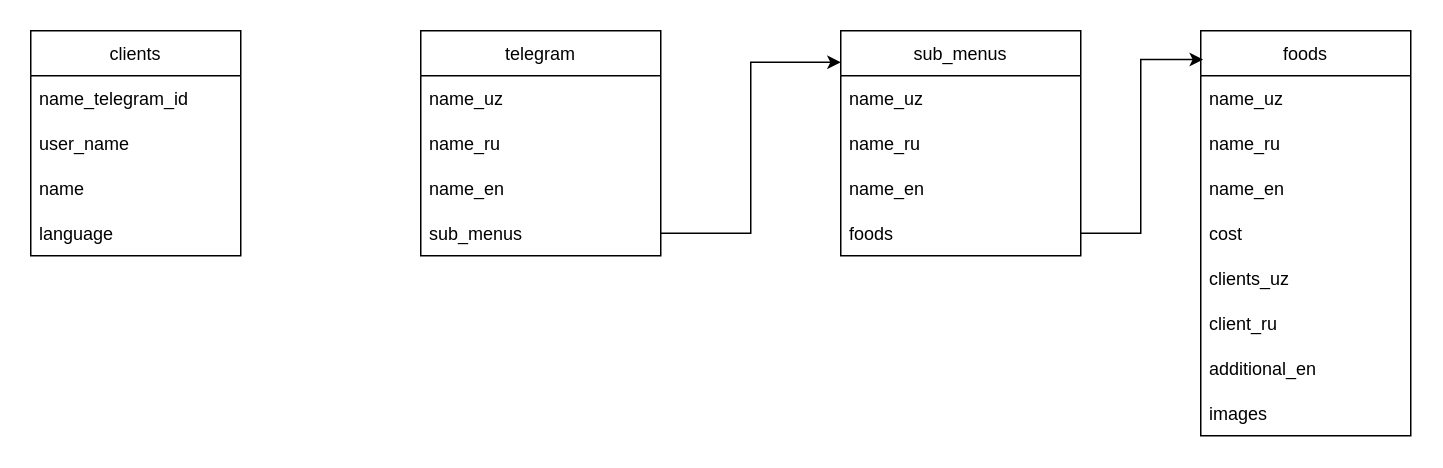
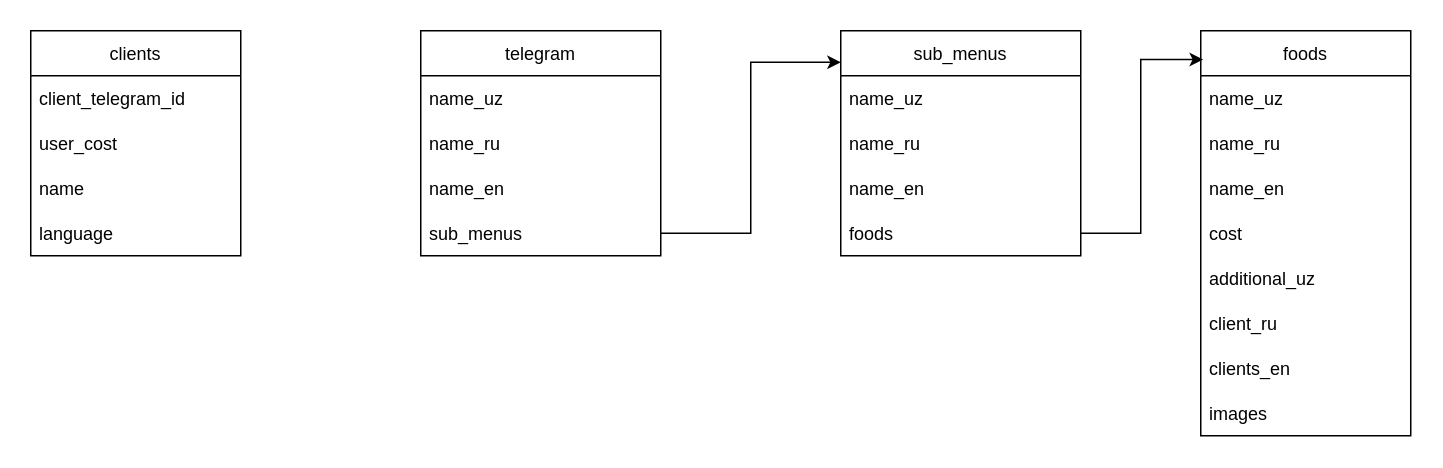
- <mxCell id="24" value="name_telegram_id" style="text;strokeColor=none;fillColor=none;align=left;verticalAlign=middle;spacingLeft=4;spacingRight=4;overflow=hidden;points=[[0,0.5],[1,0.5]];portConstraint=eastwest;rotatable=0;" vertex="1" parent="23"><mxGeometry y="30" width="140" height="30" as="geometry" /></mxCell>
+ <mxCell id="24" value="client_telegram_id" style="text;strokeColor=none;fillColor=none;align=left;verticalAlign=middle;spacingLeft=4;spacingRight=4;overflow=hidden;points=[[0,0.5],[1,0.5]];portConstraint=eastwest;rotatable=0;" vertex="1" parent="23"><mxGeometry y="30" width="140" height="30" as="geometry" /></mxCell>
- <mxCell id="25" value="user_name" style="text;strokeColor=none;fillColor=none;align=left;verticalAlign=middle;spacingLeft=4;spacingRight=4;overflow=hidden;points=[[0,0.5],[1,0.5]];portConstraint=eastwest;rotatable=0;" vertex="1" parent="23"><mxGeometry y="60" width="140" height="30" as="geometry" /></mxCell>
+ <mxCell id="25" value="user_cost" style="text;strokeColor=none;fillColor=none;align=left;verticalAlign=middle;spacingLeft=4;spacingRight=4;overflow=hidden;points=[[0,0.5],[1,0.5]];portConstraint=eastwest;rotatable=0;" vertex="1" parent="23"><mxGeometry y="60" width="140" height="30" as="geometry" /></mxCell>
- <mxCell id="18" value="clients_uz" style="text;strokeColor=none;fillColor=none;align=left;verticalAlign=middle;spacingLeft=4;spacingRight=4;overflow=hidden;points=[[0,0.5],[1,0.5]];portConstraint=eastwest;rotatable=0;" vertex="1" parent="13"><mxGeometry y="150" width="140" height="30" as="geometry" /></mxCell>
+ <mxCell id="18" value="additional_uz" style="text;strokeColor=none;fillColor=none;align=left;verticalAlign=middle;spacingLeft=4;spacingRight=4;overflow=hidden;points=[[0,0.5],[1,0.5]];portConstraint=eastwest;rotatable=0;" vertex="1" parent="13"><mxGeometry y="150" width="140" height="30" as="geometry" /></mxCell>
- <mxCell id="20" value="additional_en" style="text;strokeColor=none;fillColor=none;align=left;verticalAlign=middle;spacingLeft=4;spacingRight=4;overflow=hidden;points=[[0,0.5],[1,0.5]];portConstraint=eastwest;rotatable=0;" vertex="1" parent="13"><mxGeometry y="210" width="140" height="30" as="geometry" /></mxCell>
+ <mxCell id="20" value="clients_en" style="text;strokeColor=none;fillColor=none;align=left;verticalAlign=middle;spacingLeft=4;spacingRight=4;overflow=hidden;points=[[0,0.5],[1,0.5]];portConstraint=eastwest;rotatable=0;" vertex="1" parent="13"><mxGeometry y="210" width="140" height="30" as="geometry" /></mxCell>
